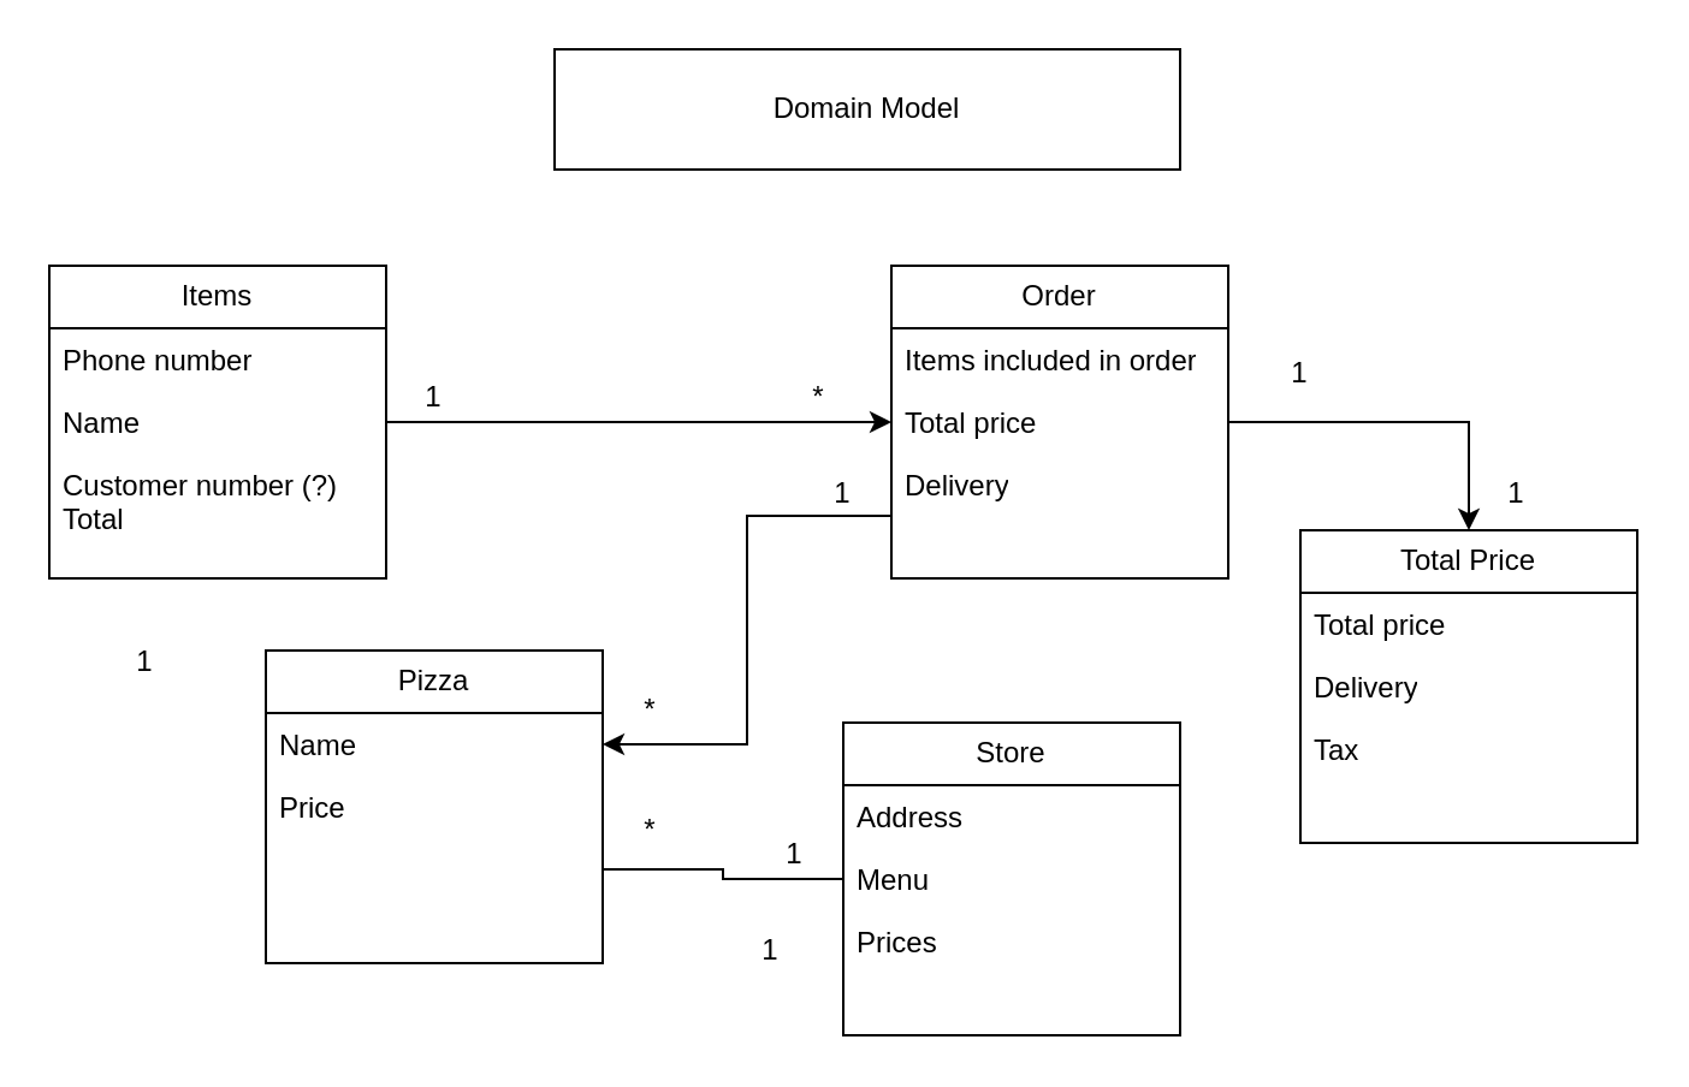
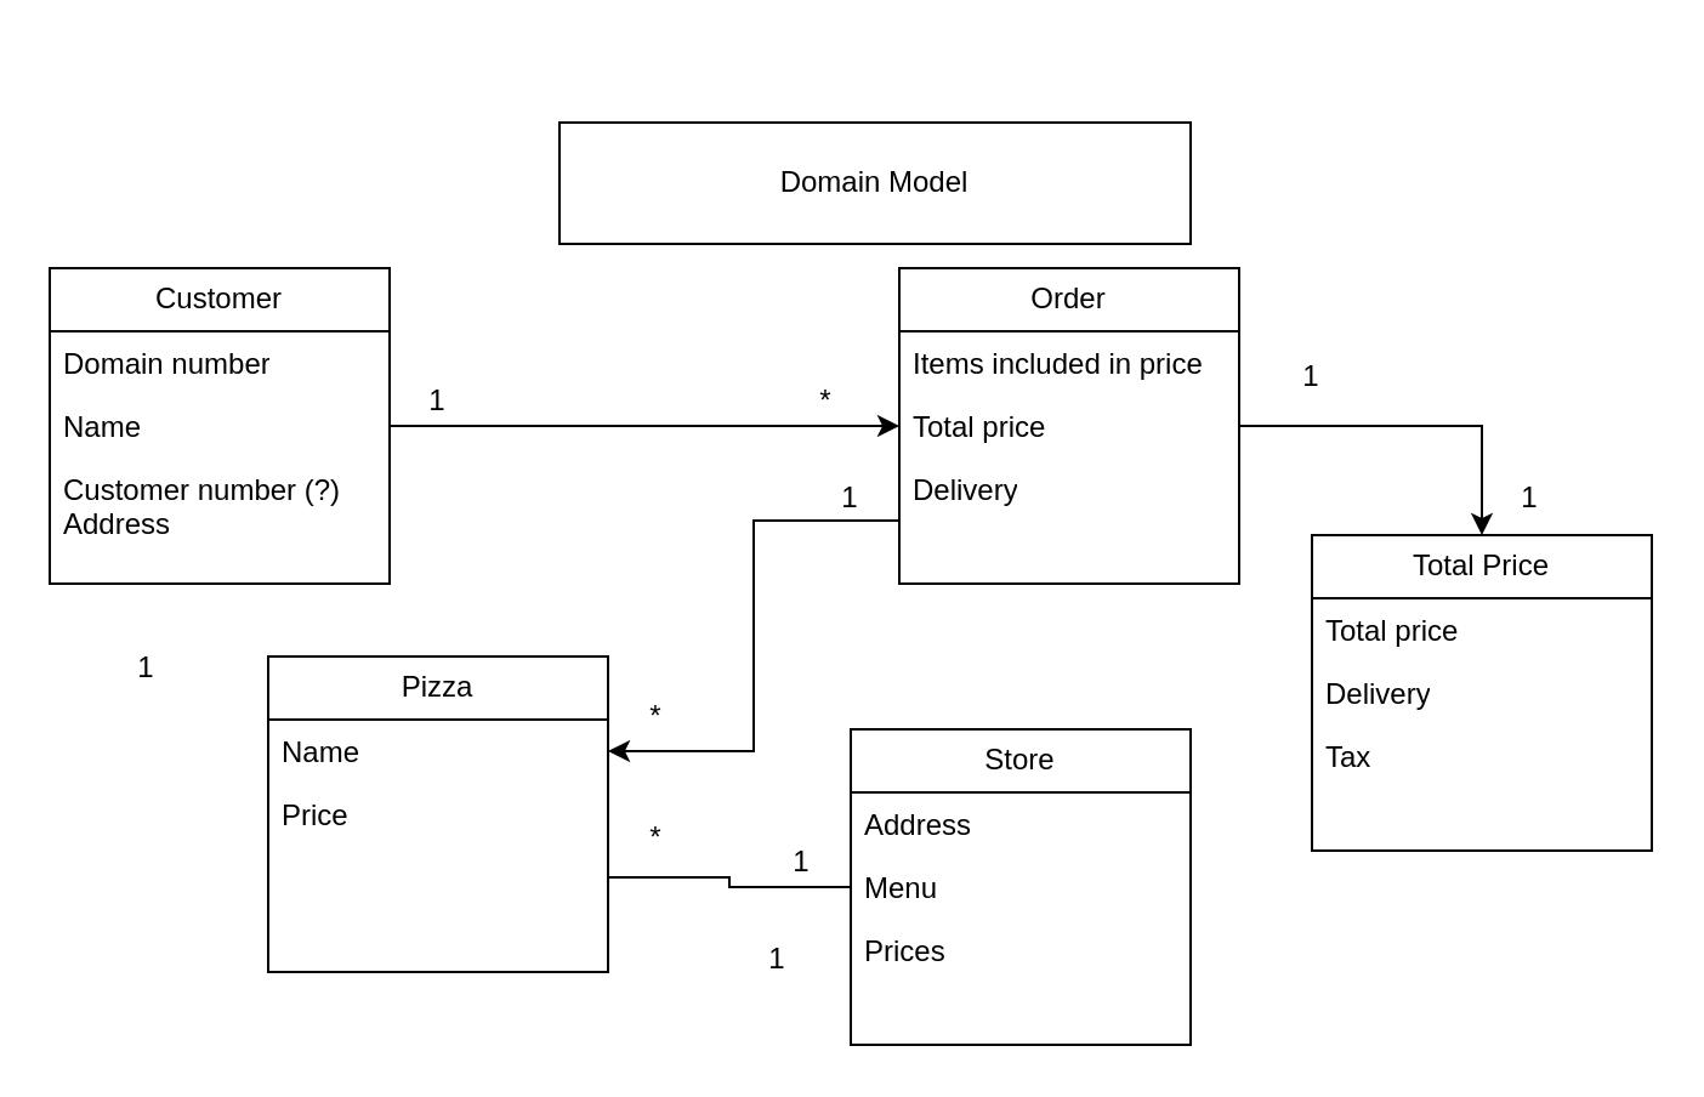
- <mxCell id="17" value="Domain Model" style="html=1;whiteSpace=wrap;" vertex="1" parent="1"><mxGeometry x="230" y="20" width="260" height="50" as="geometry" /></mxCell>
+ <mxCell id="17" value="Domain Model" style="html=1;whiteSpace=wrap;" vertex="1" parent="1"><mxGeometry x="230" y="50" width="260" height="50" as="geometry" /></mxCell>
- <mxCell id="2" value="Items" style="swimlane;fontStyle=0;childLayout=stackLayout;horizontal=1;startSize=26;fillColor=none;horizontalStack=0;resizeParent=1;resizeParentMax=0;resizeLast=0;collapsible=1;marginBottom=0;whiteSpace=wrap;html=1;" vertex="1" parent="1"><mxGeometry x="20" y="110" width="140" height="130" as="geometry" /></mxCell>
+ <mxCell id="2" value="Customer" style="swimlane;fontStyle=0;childLayout=stackLayout;horizontal=1;startSize=26;fillColor=none;horizontalStack=0;resizeParent=1;resizeParentMax=0;resizeLast=0;collapsible=1;marginBottom=0;whiteSpace=wrap;html=1;" vertex="1" parent="1"><mxGeometry x="20" y="110" width="140" height="130" as="geometry" /></mxCell>
- <mxCell id="3" value="Phone number" style="text;strokeColor=none;fillColor=none;align=left;verticalAlign=top;spacingLeft=4;spacingRight=4;overflow=hidden;rotatable=0;points=[[0,0.5],[1,0.5]];portConstraint=eastwest;whiteSpace=wrap;html=1;" vertex="1" parent="2"><mxGeometry y="26" width="140" height="26" as="geometry" /></mxCell>
+ <mxCell id="3" value="Domain number" style="text;strokeColor=none;fillColor=none;align=left;verticalAlign=top;spacingLeft=4;spacingRight=4;overflow=hidden;rotatable=0;points=[[0,0.5],[1,0.5]];portConstraint=eastwest;whiteSpace=wrap;html=1;" vertex="1" parent="2"><mxGeometry y="26" width="140" height="26" as="geometry" /></mxCell>
- <mxCell id="10" value="Items included in order" style="text;strokeColor=none;fillColor=none;align=left;verticalAlign=top;spacingLeft=4;spacingRight=4;overflow=hidden;rotatable=0;points=[[0,0.5],[1,0.5]];portConstraint=eastwest;whiteSpace=wrap;html=1;" vertex="1" parent="9"><mxGeometry y="26" width="140" height="26" as="geometry" /></mxCell>
+ <mxCell id="10" value="Items included in price" style="text;strokeColor=none;fillColor=none;align=left;verticalAlign=top;spacingLeft=4;spacingRight=4;overflow=hidden;rotatable=0;points=[[0,0.5],[1,0.5]];portConstraint=eastwest;whiteSpace=wrap;html=1;" vertex="1" parent="9"><mxGeometry y="26" width="140" height="26" as="geometry" /></mxCell>
- <mxCell id="5" value="Customer number (?)&lt;br&gt;Total" style="text;strokeColor=none;fillColor=none;align=left;verticalAlign=top;spacingLeft=4;spacingRight=4;overflow=hidden;rotatable=0;points=[[0,0.5],[1,0.5]];portConstraint=eastwest;whiteSpace=wrap;html=1;" vertex="1" parent="2"><mxGeometry y="78" width="140" height="52" as="geometry" /></mxCell>
+ <mxCell id="5" value="Customer number (?)&lt;br&gt;Address" style="text;strokeColor=none;fillColor=none;align=left;verticalAlign=top;spacingLeft=4;spacingRight=4;overflow=hidden;rotatable=0;points=[[0,0.5],[1,0.5]];portConstraint=eastwest;whiteSpace=wrap;html=1;" vertex="1" parent="2"><mxGeometry y="78" width="140" height="52" as="geometry" /></mxCell>
